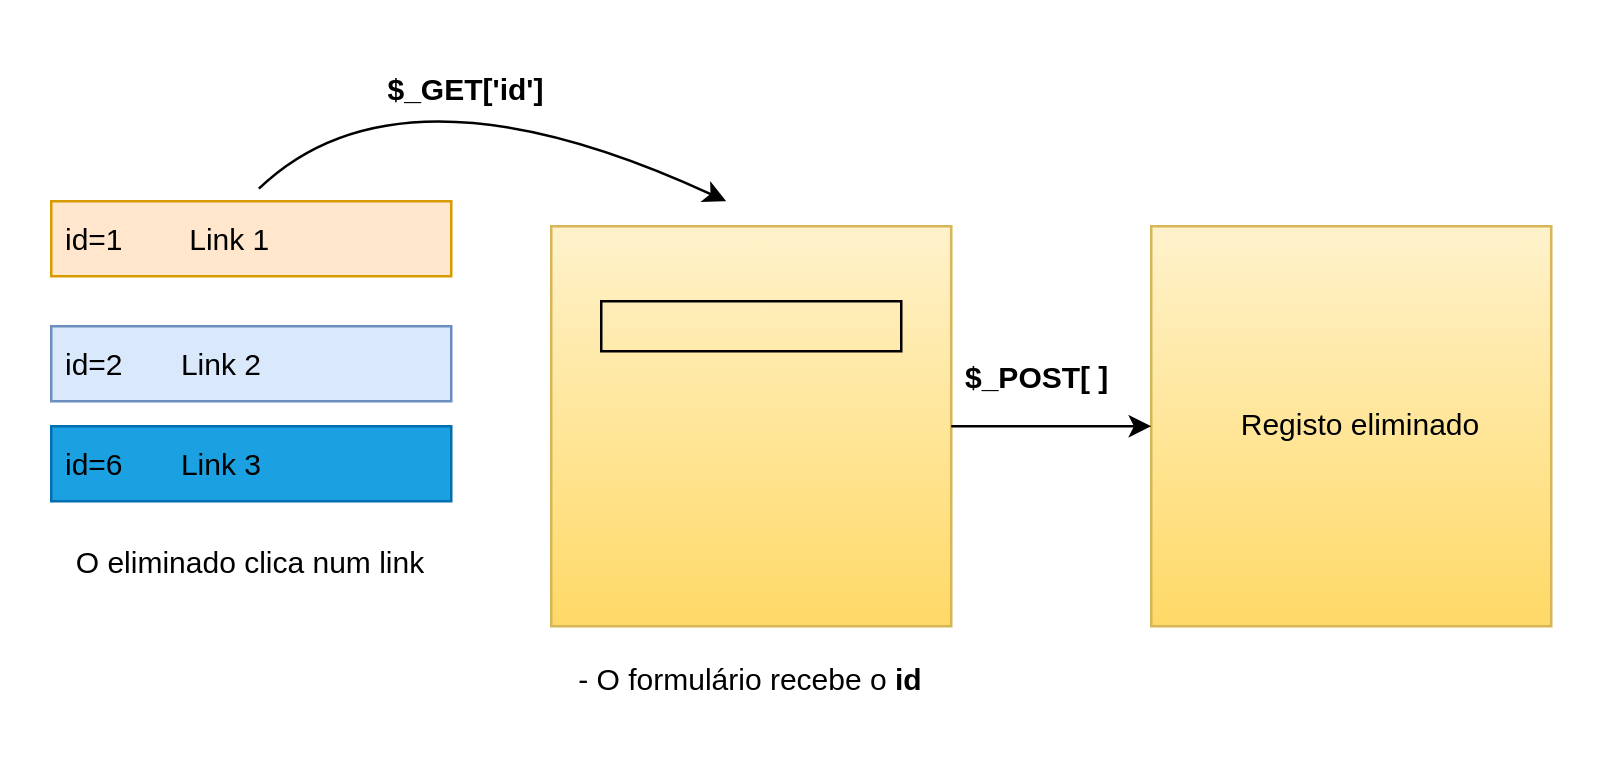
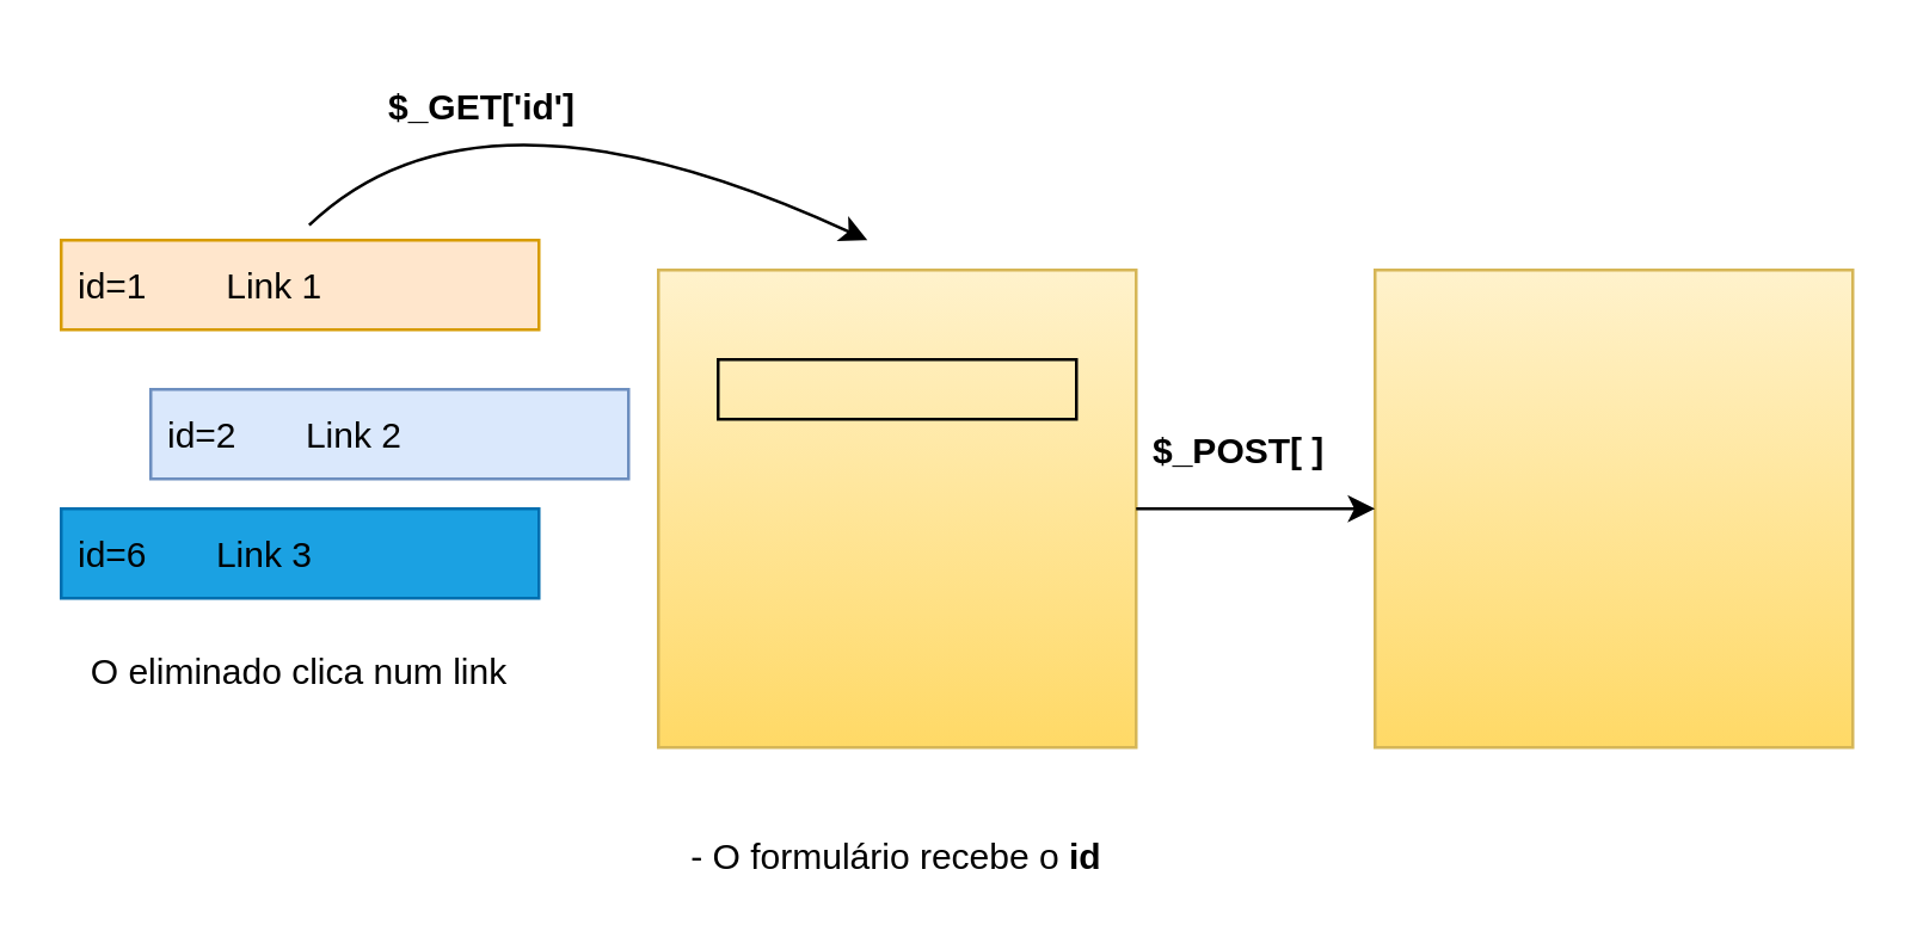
- <mxCell id="7" value="$_GET['id']" style="text;strokeColor=none;fillColor=none;align=left;verticalAlign=middle;spacingLeft=4;spacingRight=4;overflow=hidden;points=[[0,0.5],[1,0.5]];portConstraint=eastwest;rotatable=0;fontStyle=1" vertex="1" parent="1"><mxGeometry x="149" y="20" width="80" height="30" as="geometry" /></mxCell>
+ <mxCell id="7" value="$_GET['id']" style="text;strokeColor=none;fillColor=none;align=left;verticalAlign=middle;spacingLeft=4;spacingRight=4;overflow=hidden;points=[[0,0.5],[1,0.5]];portConstraint=eastwest;rotatable=0;fontStyle=1" vertex="1" parent="1"><mxGeometry x="124" y="20" width="80" height="30" as="geometry" /></mxCell>
- <mxCell id="4" value="id=2       Link 2" style="text;strokeColor=#6c8ebf;fillColor=#dae8fc;align=left;verticalAlign=middle;spacingLeft=4;spacingRight=4;overflow=hidden;points=[[0,0.5],[1,0.5]];portConstraint=eastwest;rotatable=0;" vertex="1" parent="1"><mxGeometry x="20" y="130" width="160" height="30" as="geometry" /></mxCell>
+ <mxCell id="4" value="id=2       Link 2" style="text;strokeColor=#6c8ebf;fillColor=#dae8fc;align=left;verticalAlign=middle;spacingLeft=4;spacingRight=4;overflow=hidden;points=[[0,0.5],[1,0.5]];portConstraint=eastwest;rotatable=0;" vertex="1" parent="1"><mxGeometry x="50" y="130" width="160" height="30" as="geometry" /></mxCell>
- <mxCell id="12" value="Registo eliminado" style="text;html=1;strokeColor=none;fillColor=none;align=center;verticalAlign=middle;whiteSpace=wrap;rounded=0;" vertex="1" parent="1"><mxGeometry x="479" y="155" width="130" height="30" as="geometry" /></mxCell>
- <mxCell id="8" value="&lt;div style=&quot;text-align: left&quot;&gt;&lt;span&gt;- O formulário recebe o &lt;/span&gt;&lt;b&gt;id&lt;/b&gt;&lt;/div&gt;" style="text;html=1;strokeColor=none;fillColor=none;align=center;verticalAlign=middle;whiteSpace=wrap;rounded=0;" vertex="1" parent="1"><mxGeometry x="220" y="253" width="160" height="37" as="geometry" /></mxCell>
+ <mxCell id="8" value="&lt;div style=&quot;text-align: left&quot;&gt;&lt;span&gt;- O formulário recebe o &lt;/span&gt;&lt;b&gt;id&lt;/b&gt;&lt;/div&gt;" style="text;html=1;strokeColor=none;fillColor=none;align=center;verticalAlign=middle;whiteSpace=wrap;rounded=0;" vertex="1" parent="1"><mxGeometry x="220" y="268" width="160" height="37" as="geometry" /></mxCell>
